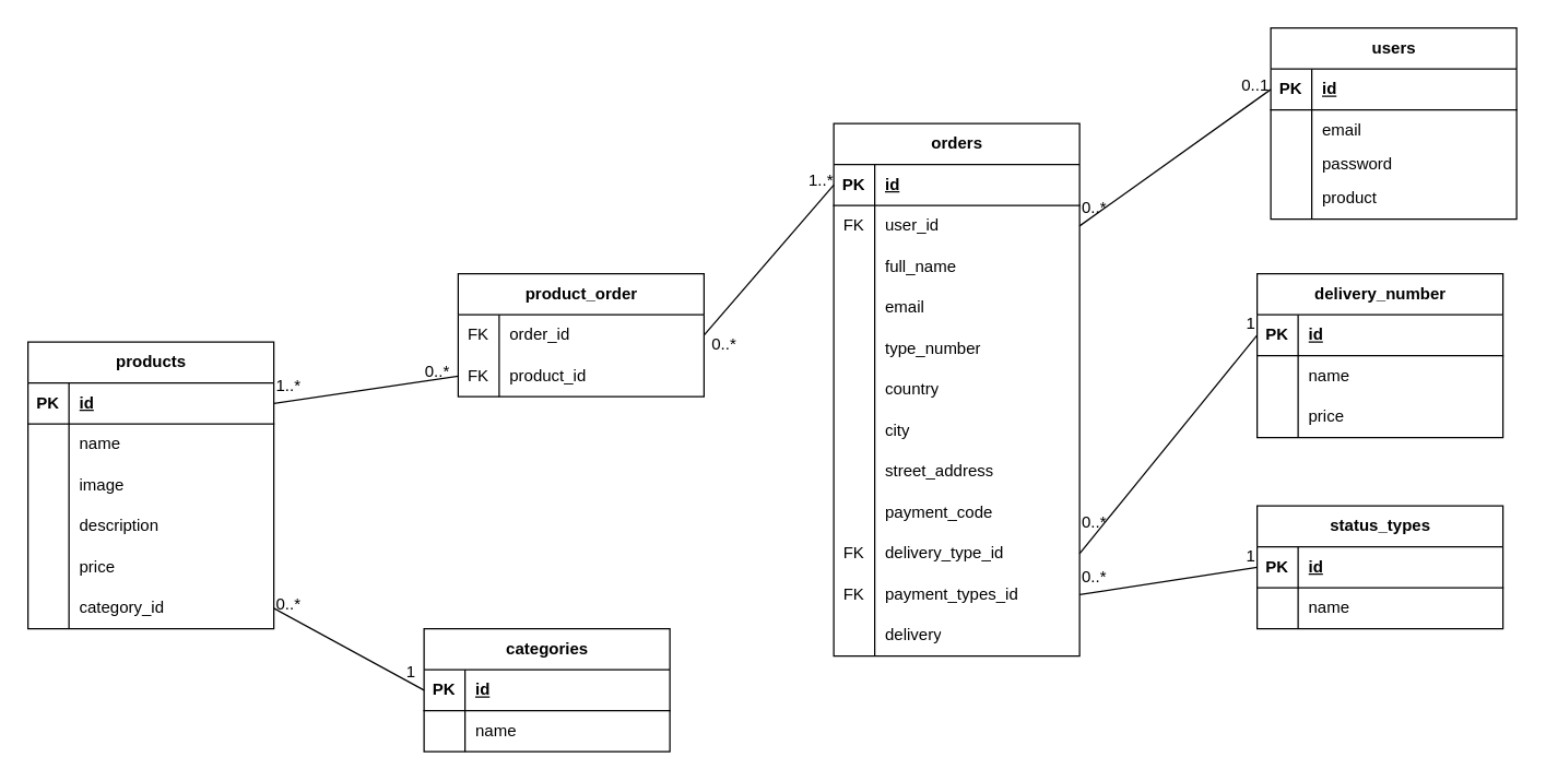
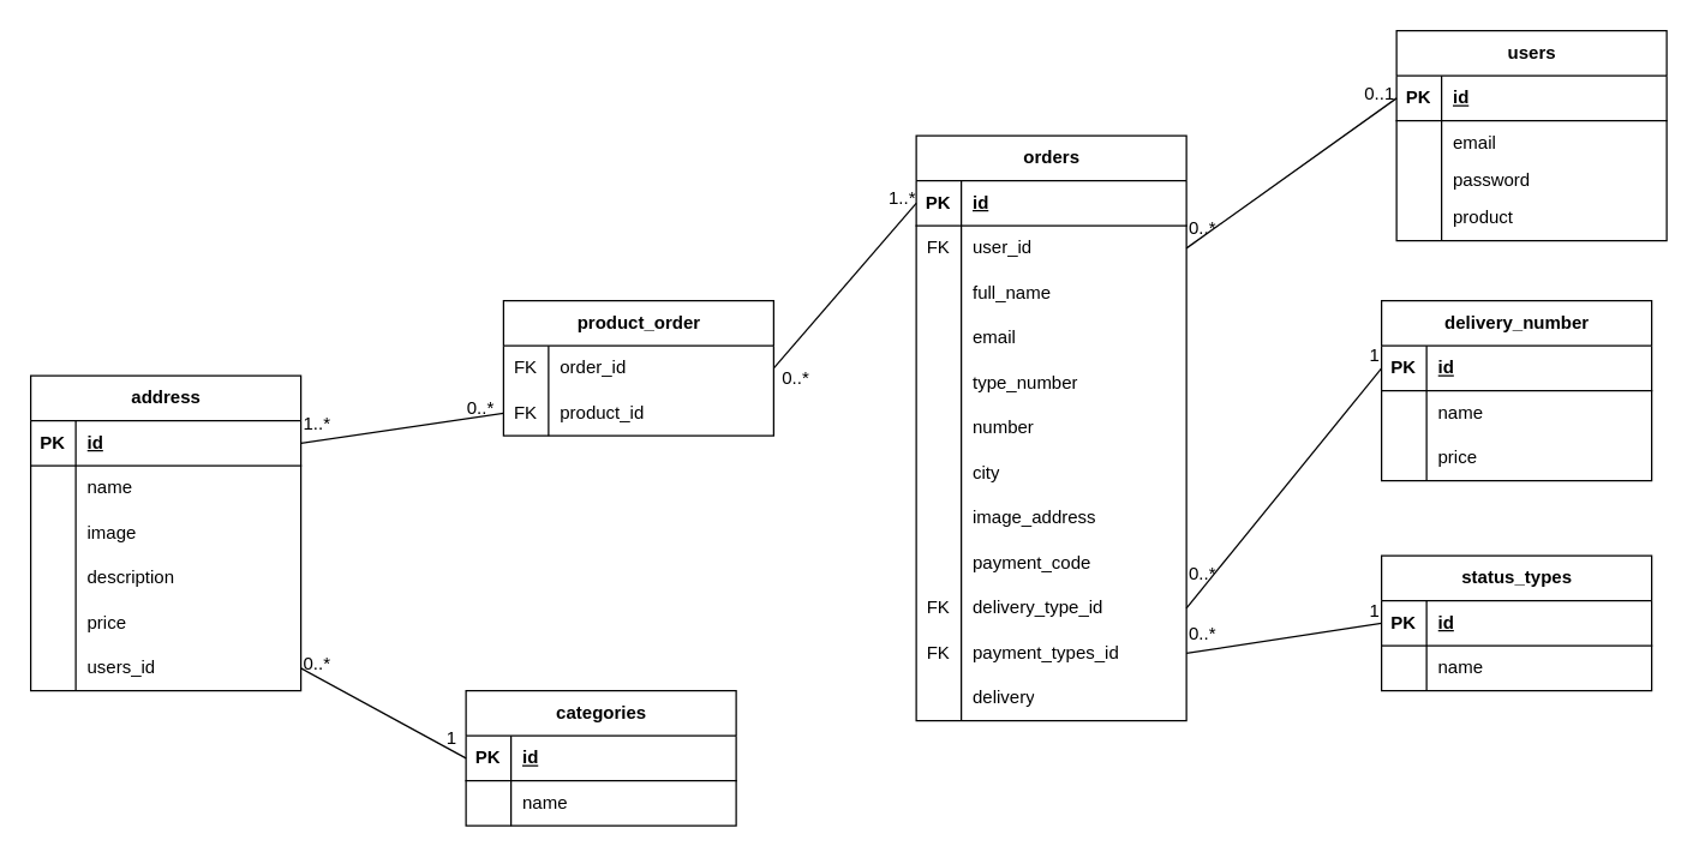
- <mxCell id="52" value="products" style="shape=table;startSize=30;container=1;collapsible=1;childLayout=tableLayout;fixedRows=1;rowLines=0;fontStyle=1;align=center;resizeLast=1;html=1;" parent="1" vertex="1"><mxGeometry x="20" y="250" width="180" height="210" as="geometry" /></mxCell>
+ <mxCell id="52" value="address" style="shape=table;startSize=30;container=1;collapsible=1;childLayout=tableLayout;fixedRows=1;rowLines=0;fontStyle=1;align=center;resizeLast=1;html=1;" parent="1" vertex="1"><mxGeometry x="20" y="250" width="180" height="210" as="geometry" /></mxCell>
- <mxCell id="33" value="country" style="shape=partialRectangle;connectable=0;fillColor=none;top=0;left=0;bottom=0;right=0;align=left;spacingLeft=6;overflow=hidden;whiteSpace=wrap;html=1;" parent="31" vertex="1"><mxGeometry x="30" width="150" height="30" as="geometry"><mxRectangle width="150" height="30" as="alternateBounds" /></mxGeometry></mxCell>
+ <mxCell id="33" value="number" style="shape=partialRectangle;connectable=0;fillColor=none;top=0;left=0;bottom=0;right=0;align=left;spacingLeft=6;overflow=hidden;whiteSpace=wrap;html=1;" parent="31" vertex="1"><mxGeometry x="30" width="150" height="30" as="geometry"><mxRectangle width="150" height="30" as="alternateBounds" /></mxGeometry></mxCell>
- <mxCell id="39" value="street_address" style="shape=partialRectangle;connectable=0;fillColor=none;top=0;left=0;bottom=0;right=0;align=left;spacingLeft=6;overflow=hidden;whiteSpace=wrap;html=1;" parent="37" vertex="1"><mxGeometry x="30" width="150" height="30" as="geometry"><mxRectangle width="150" height="30" as="alternateBounds" /></mxGeometry></mxCell>
+ <mxCell id="39" value="image_address" style="shape=partialRectangle;connectable=0;fillColor=none;top=0;left=0;bottom=0;right=0;align=left;spacingLeft=6;overflow=hidden;whiteSpace=wrap;html=1;" parent="37" vertex="1"><mxGeometry x="30" width="150" height="30" as="geometry"><mxRectangle width="150" height="30" as="alternateBounds" /></mxGeometry></mxCell>
- <mxCell id="70" value="category_id" style="shape=partialRectangle;connectable=0;fillColor=none;top=0;left=0;bottom=0;right=0;align=left;spacingLeft=6;overflow=hidden;whiteSpace=wrap;html=1;" parent="68" vertex="1"><mxGeometry x="30" width="150" height="30" as="geometry"><mxRectangle width="150" height="30" as="alternateBounds" /></mxGeometry></mxCell>
+ <mxCell id="70" value="users_id" style="shape=partialRectangle;connectable=0;fillColor=none;top=0;left=0;bottom=0;right=0;align=left;spacingLeft=6;overflow=hidden;whiteSpace=wrap;html=1;" parent="68" vertex="1"><mxGeometry x="30" width="150" height="30" as="geometry"><mxRectangle width="150" height="30" as="alternateBounds" /></mxGeometry></mxCell>
